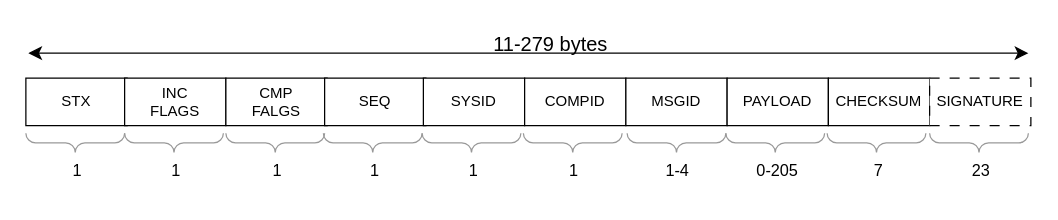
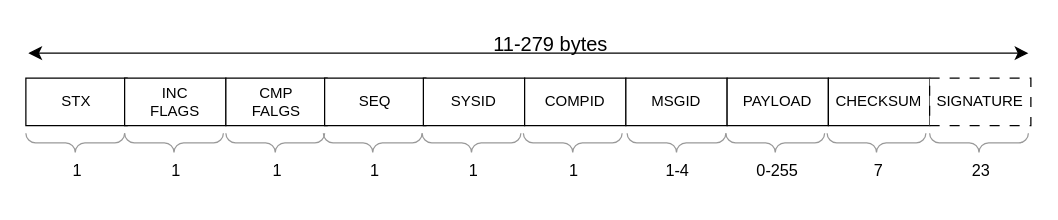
- <mxCell id="27" value="0-205" style="text;html=1;align=center;verticalAlign=middle;resizable=0;points=[];autosize=1;strokeColor=none;fillColor=none;fontSize=13;" parent="1" vertex="1"><mxGeometry x="595" y="122" width="51" height="28" as="geometry" /></mxCell>
+ <mxCell id="27" value="0-255" style="text;html=1;align=center;verticalAlign=middle;resizable=0;points=[];autosize=1;strokeColor=none;fillColor=none;fontSize=13;" parent="1" vertex="1"><mxGeometry x="595" y="122" width="51" height="28" as="geometry" /></mxCell>
